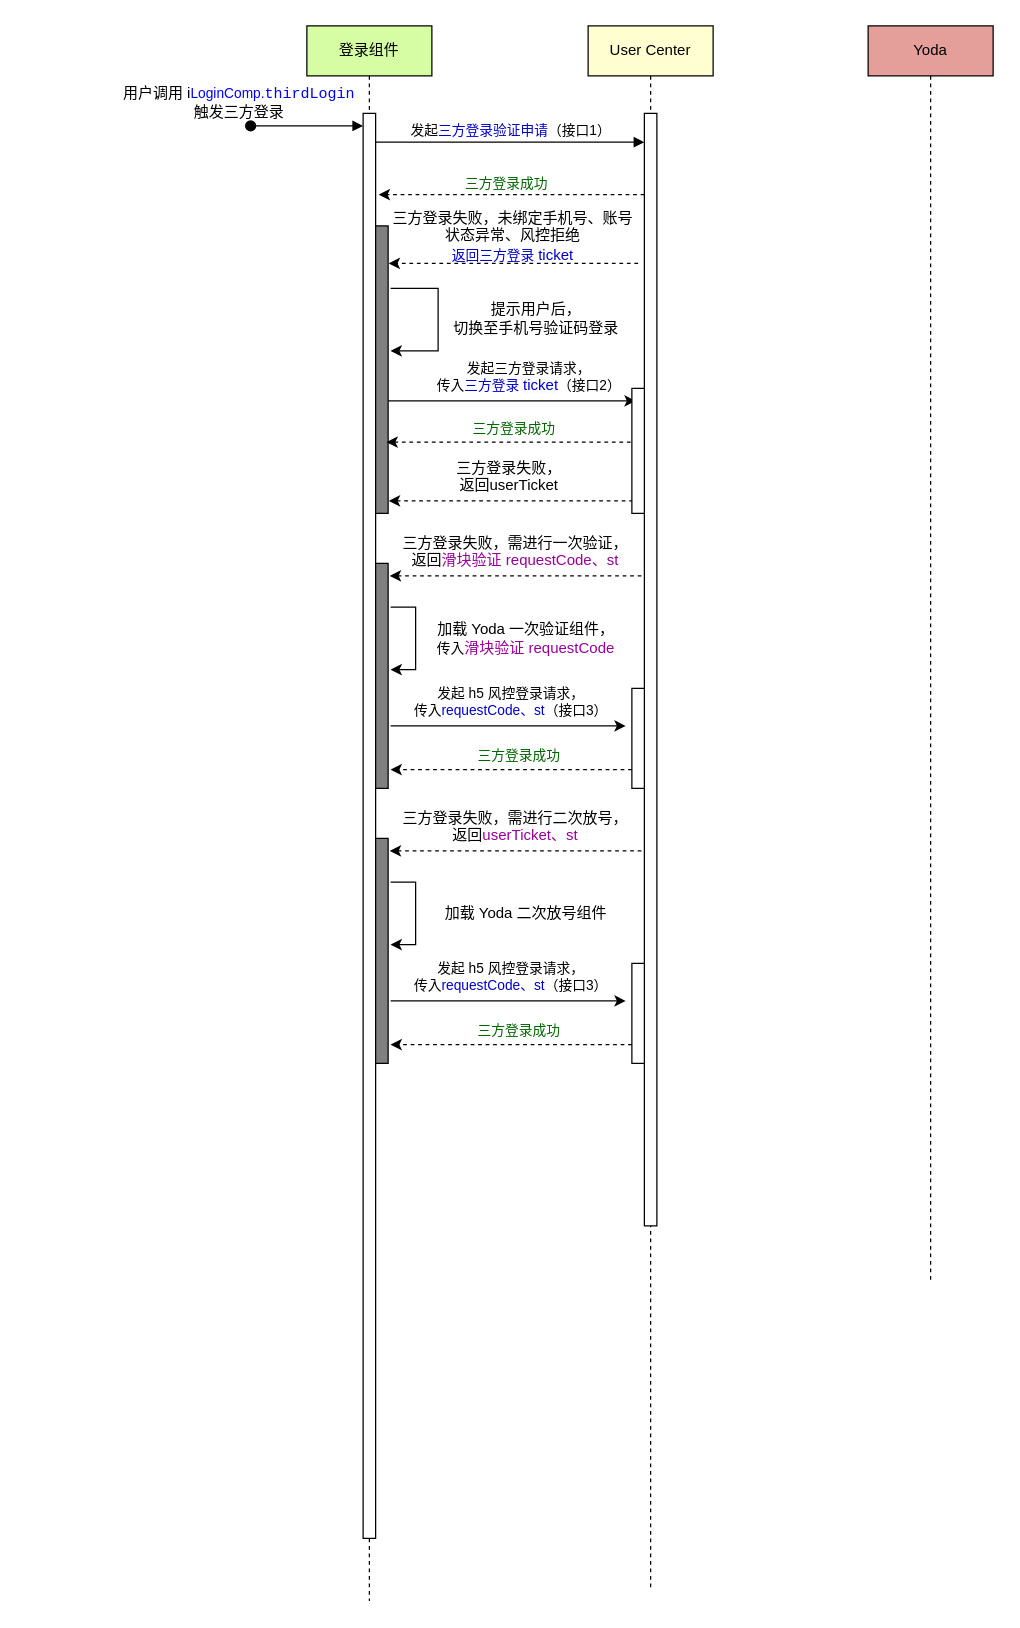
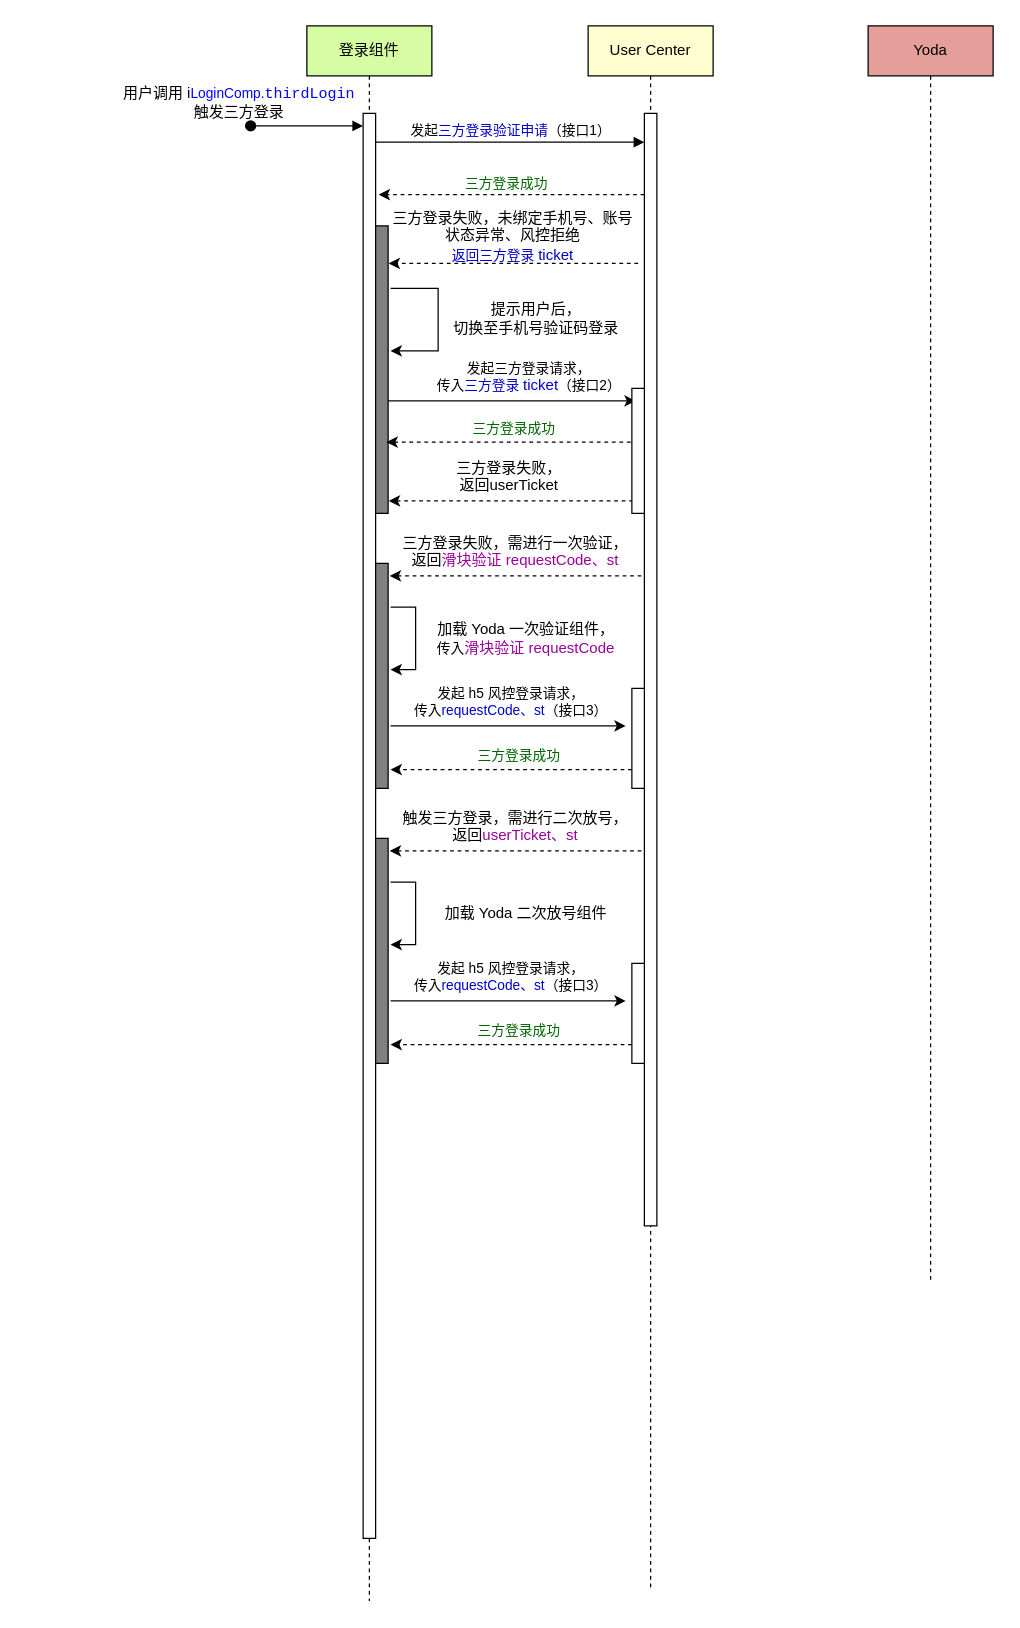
- <mxCell id="37" value="三方登录失败，需进行二次放号，&lt;br&gt;返回&lt;font style=&quot;border-color: var(--border-color);&quot; color=&quot;#990099&quot;&gt;userTicket、st&lt;/font&gt;" style="text;whiteSpace=wrap;html=1;align=center;" vertex="1" parent="1"><mxGeometry x="314" y="640" width="196" height="20" as="geometry" /></mxCell>
+ <mxCell id="37" value="触发三方登录，需进行二次放号，&lt;br&gt;返回&lt;font style=&quot;border-color: var(--border-color);&quot; color=&quot;#990099&quot;&gt;userTicket、st&lt;/font&gt;" style="text;whiteSpace=wrap;html=1;align=center;" vertex="1" parent="1"><mxGeometry x="314" y="640" width="196" height="20" as="geometry" /></mxCell>
